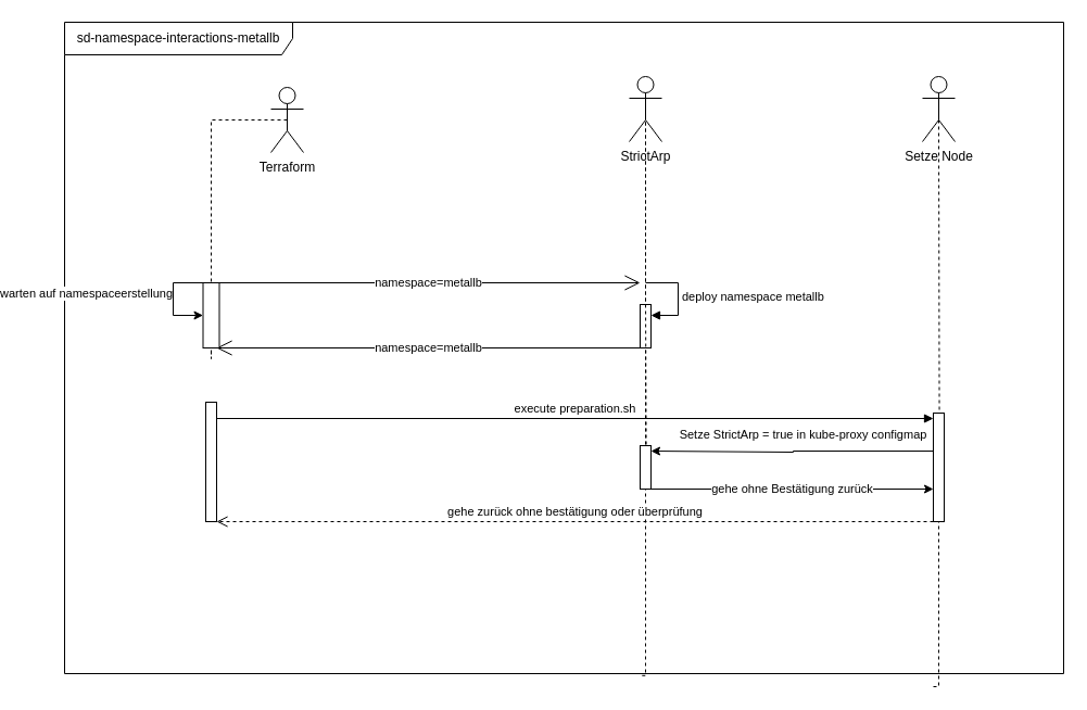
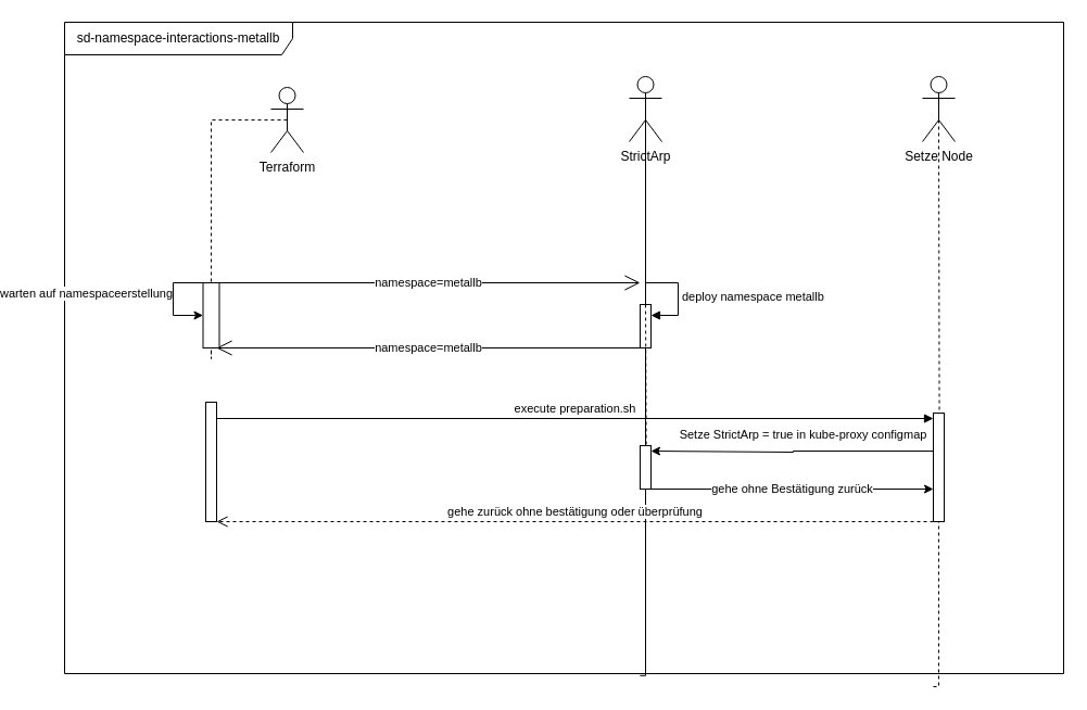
- <mxCell id="6" style="edgeStyle=orthogonalEdgeStyle;rounded=0;orthogonalLoop=1;jettySize=auto;html=1;exitX=0.5;exitY=0.5;exitDx=0;exitDy=0;exitPerimeter=0;entryX=0.576;entryY=1.003;entryDx=0;entryDy=0;entryPerimeter=0;endArrow=none;endFill=0;dashed=1;" edge="1" parent="1" source="4" target="2"><mxGeometry relative="1" as="geometry"><Array as="points"><mxPoint x="555" y="622" /></Array></mxGeometry></mxCell>
+ <mxCell id="6" style="edgeStyle=orthogonalEdgeStyle;rounded=0;orthogonalLoop=1;jettySize=auto;html=1;exitX=0.5;exitY=0.5;exitDx=0;exitDy=0;exitPerimeter=0;entryX=0.576;entryY=1.003;entryDx=0;entryDy=0;entryPerimeter=0;endArrow=none;endFill=0;dashed=0;" edge="1" parent="1" source="4" target="2"><mxGeometry relative="1" as="geometry"><Array as="points"><mxPoint x="555" y="622" /></Array></mxGeometry></mxCell>
